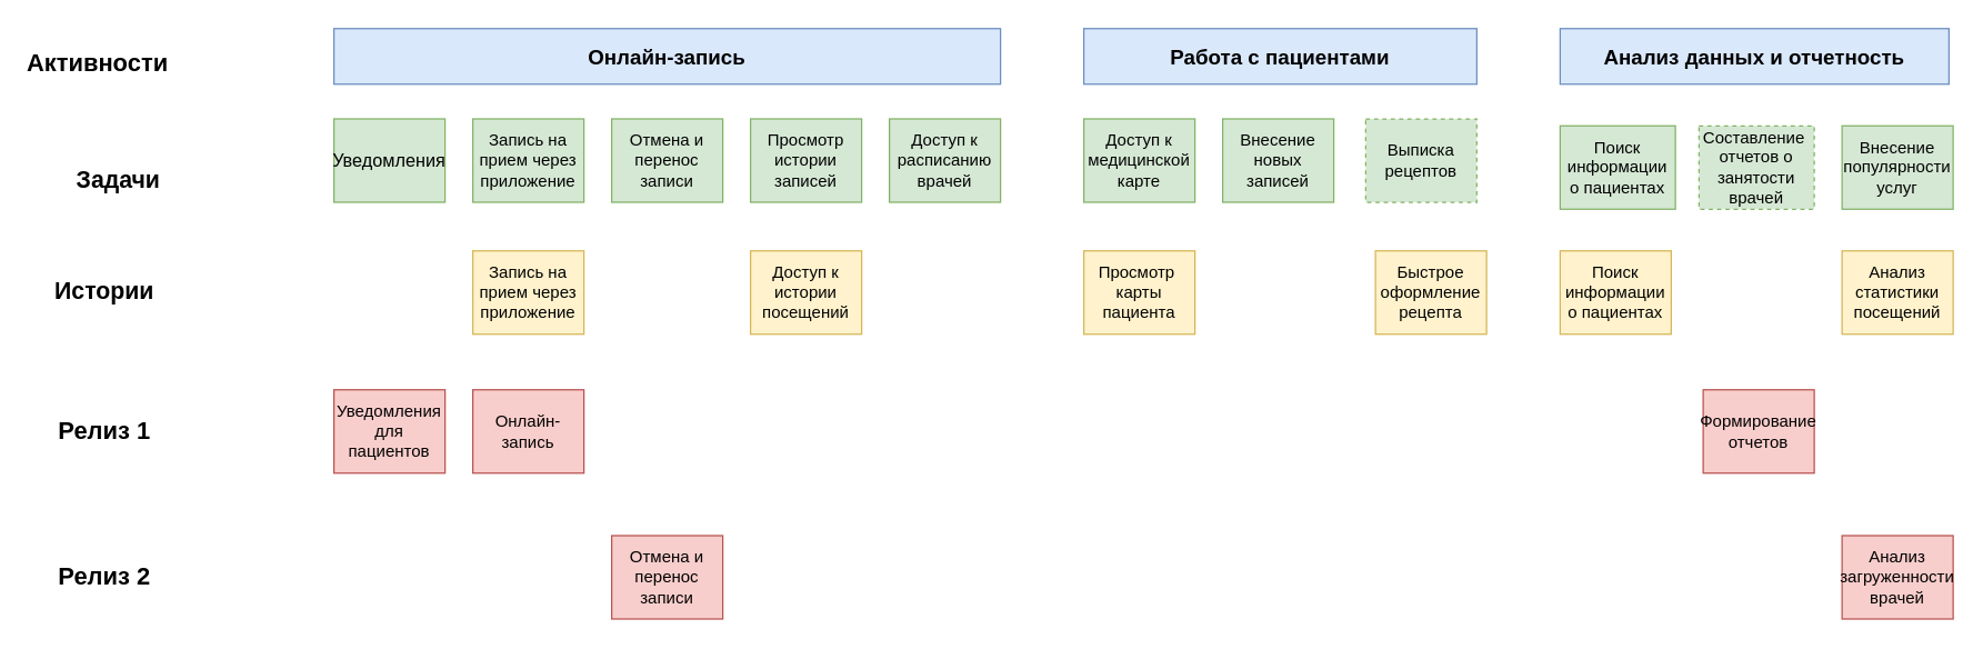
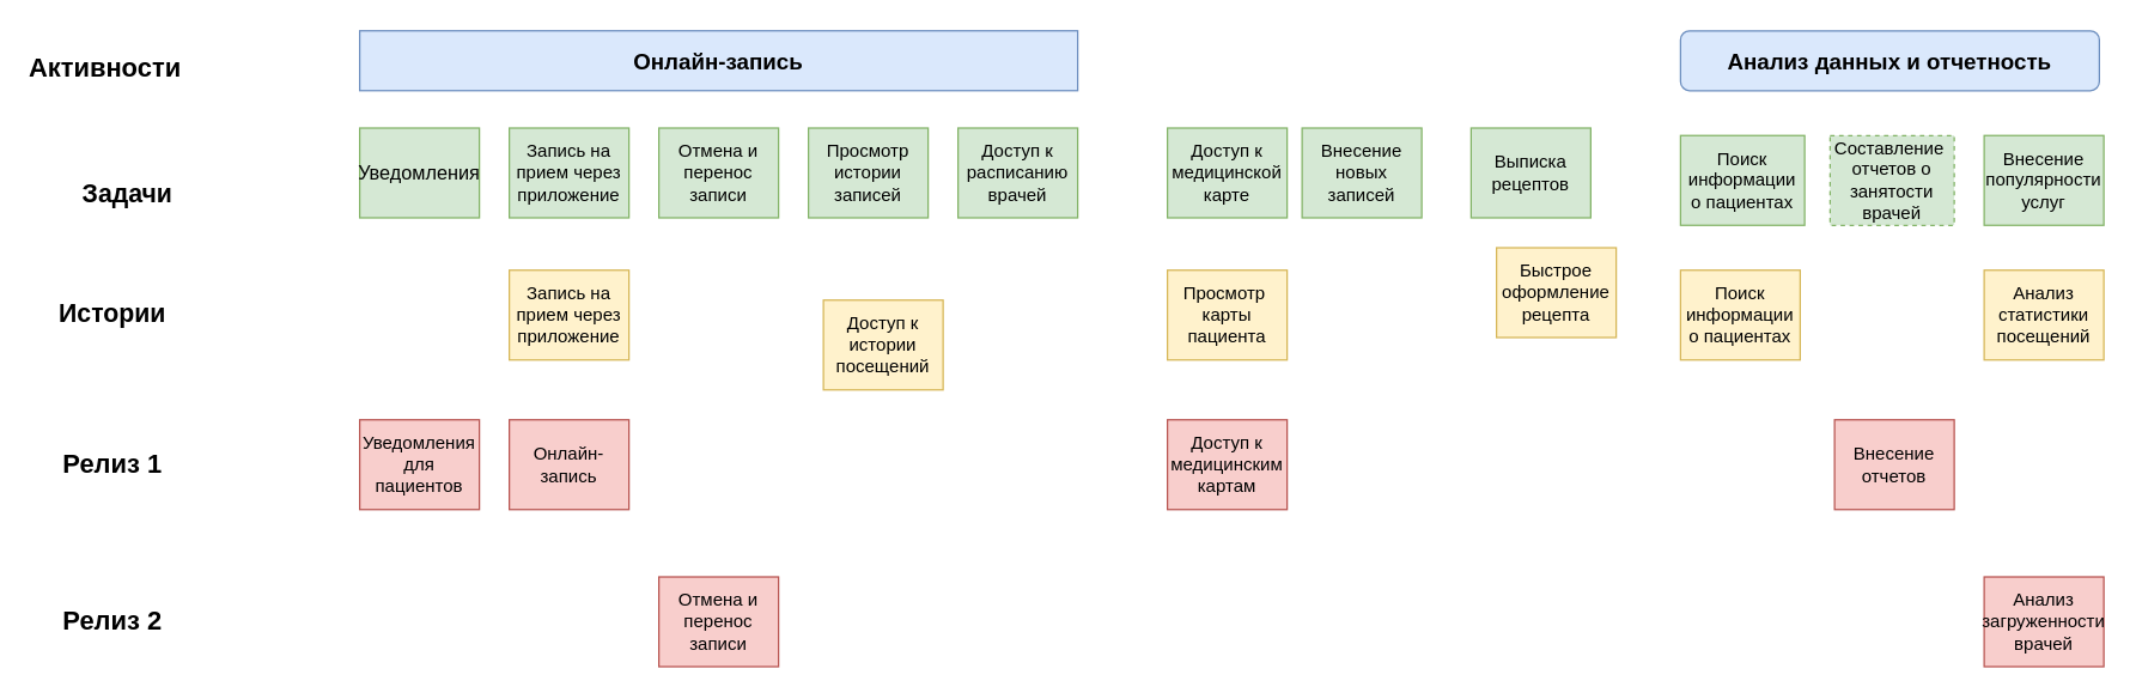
- <mxCell id="3" value="&lt;p data-pm-slice=&quot;1 1 []&quot;&gt;&lt;strong&gt;Работа с пациентами&lt;/strong&gt;&lt;/p&gt;" style="rounded=0;whiteSpace=wrap;html=1;fillColor=#dae8fc;strokeColor=#6c8ebf;fontSize=15;" parent="1" vertex="1"><mxGeometry x="780" y="20" width="283" height="40" as="geometry" /></mxCell>
- <mxCell id="4" value="&lt;p data-pm-slice=&quot;1 1 []&quot;&gt;&lt;span&gt;&lt;strong&gt;&lt;font style=&quot;font-size: 15px;&quot;&gt;Анализ данных и отчетность&lt;/font&gt;&lt;/strong&gt;&lt;/span&gt;&lt;/p&gt;" style="rounded=0;whiteSpace=wrap;html=1;verticalAlign=middle;fillColor=#dae8fc;strokeColor=#6c8ebf;" parent="1" vertex="1"><mxGeometry x="1123" y="20" width="280" height="40" as="geometry" /></mxCell>
+ <mxCell id="4" value="&lt;p data-pm-slice=&quot;1 1 []&quot;&gt;&lt;span&gt;&lt;strong&gt;&lt;font style=&quot;font-size: 15px;&quot;&gt;Анализ данных и отчетность&lt;/font&gt;&lt;/strong&gt;&lt;/span&gt;&lt;/p&gt;" style="whiteSpace=wrap;html=1;verticalAlign=middle;fillColor=#dae8fc;strokeColor=#6c8ebf;rounded=1;" parent="1" vertex="1"><mxGeometry x="1123" y="20" width="280" height="40" as="geometry" /></mxCell>
- <mxCell id="12" value="Внесение новых записей" style="rounded=0;whiteSpace=wrap;html=1;fillColor=#d5e8d4;strokeColor=#82b366;" parent="1" vertex="1"><mxGeometry x="880" y="85" width="80" height="60" as="geometry" /></mxCell>
+ <mxCell id="12" value="Внесение новых записей" style="rounded=0;whiteSpace=wrap;html=1;fillColor=#d5e8d4;strokeColor=#82b366;" parent="1" vertex="1"><mxGeometry x="870" y="85" width="80" height="60" as="geometry" /></mxCell>
- <mxCell id="13" value="Выписка рецептов" style="rounded=0;whiteSpace=wrap;html=1;fillColor=#d5e8d4;strokeColor=#82b366;dashed=1;" parent="1" vertex="1"><mxGeometry x="983" y="85" width="80" height="60" as="geometry" /></mxCell>
+ <mxCell id="13" value="Выписка рецептов" style="rounded=0;whiteSpace=wrap;html=1;fillColor=#d5e8d4;strokeColor=#82b366;" parent="1" vertex="1"><mxGeometry x="983" y="85" width="80" height="60" as="geometry" /></mxCell>
- <mxCell id="20" value="&lt;p data-pm-slice=&quot;1 1 [&amp;quot;list&amp;quot;,{&amp;quot;spread&amp;quot;:false,&amp;quot;start&amp;quot;:1257,&amp;quot;end&amp;quot;:1347},&amp;quot;regular_list_item&amp;quot;,{&amp;quot;start&amp;quot;:1319,&amp;quot;end&amp;quot;:1347}]&quot;&gt;Доступ к истории посещений&lt;/p&gt;" style="rounded=0;whiteSpace=wrap;html=1;fillColor=#fff2cc;strokeColor=#d6b656;" vertex="1" parent="1"><mxGeometry x="540" y="180" width="80" height="60" as="geometry" /></mxCell>
+ <mxCell id="20" value="&lt;p data-pm-slice=&quot;1 1 [&amp;quot;list&amp;quot;,{&amp;quot;spread&amp;quot;:false,&amp;quot;start&amp;quot;:1257,&amp;quot;end&amp;quot;:1347},&amp;quot;regular_list_item&amp;quot;,{&amp;quot;start&amp;quot;:1319,&amp;quot;end&amp;quot;:1347}]&quot;&gt;Доступ к истории посещений&lt;/p&gt;" style="rounded=0;whiteSpace=wrap;html=1;fillColor=#fff2cc;strokeColor=#d6b656;" vertex="1" parent="1"><mxGeometry x="550" y="200" width="80" height="60" as="geometry" /></mxCell>
- <mxCell id="24" value="&lt;p data-pm-slice=&quot;1 1 [&amp;quot;list&amp;quot;,{&amp;quot;spread&amp;quot;:false,&amp;quot;start&amp;quot;:1364,&amp;quot;end&amp;quot;:1430},&amp;quot;regular_list_item&amp;quot;,{&amp;quot;start&amp;quot;:1402,&amp;quot;end&amp;quot;:1430}]&quot;&gt;Быстрое оформление рецепта&lt;/p&gt;" style="rounded=0;whiteSpace=wrap;html=1;fillColor=#fff2cc;strokeColor=#d6b656;" vertex="1" parent="1"><mxGeometry x="990" y="180" width="80" height="60" as="geometry" /></mxCell>
+ <mxCell id="24" value="&lt;p data-pm-slice=&quot;1 1 [&amp;quot;list&amp;quot;,{&amp;quot;spread&amp;quot;:false,&amp;quot;start&amp;quot;:1364,&amp;quot;end&amp;quot;:1430},&amp;quot;regular_list_item&amp;quot;,{&amp;quot;start&amp;quot;:1402,&amp;quot;end&amp;quot;:1430}]&quot;&gt;Быстрое оформление рецепта&lt;/p&gt;" style="rounded=0;whiteSpace=wrap;html=1;fillColor=#fff2cc;strokeColor=#d6b656;" vertex="1" parent="1"><mxGeometry x="1000" y="165" width="80" height="60" as="geometry" /></mxCell>
+ <mxCell id="29" value="&lt;p data-pm-slice=&quot;1 1 []&quot;&gt;Доступ к медицинским картам&lt;/p&gt;" style="rounded=0;whiteSpace=wrap;html=1;fillColor=#f8cecc;strokeColor=#b85450;" vertex="1" parent="1"><mxGeometry x="780" y="280" width="80" height="60" as="geometry" /></mxCell>
- <mxCell id="28" value="&lt;p data-pm-slice=&quot;1 1 []&quot;&gt;Формирование отчетов&lt;/p&gt;" style="rounded=0;whiteSpace=wrap;html=1;fillColor=#f8cecc;strokeColor=#b85450;" vertex="1" parent="1"><mxGeometry x="1226" y="280" width="80" height="60" as="geometry" /></mxCell>
+ <mxCell id="28" value="&lt;p data-pm-slice=&quot;1 1 []&quot;&gt;Внесение отчетов&lt;/p&gt;" style="rounded=0;whiteSpace=wrap;html=1;fillColor=#f8cecc;strokeColor=#b85450;" vertex="1" parent="1"><mxGeometry x="1226" y="280" width="80" height="60" as="geometry" /></mxCell>
